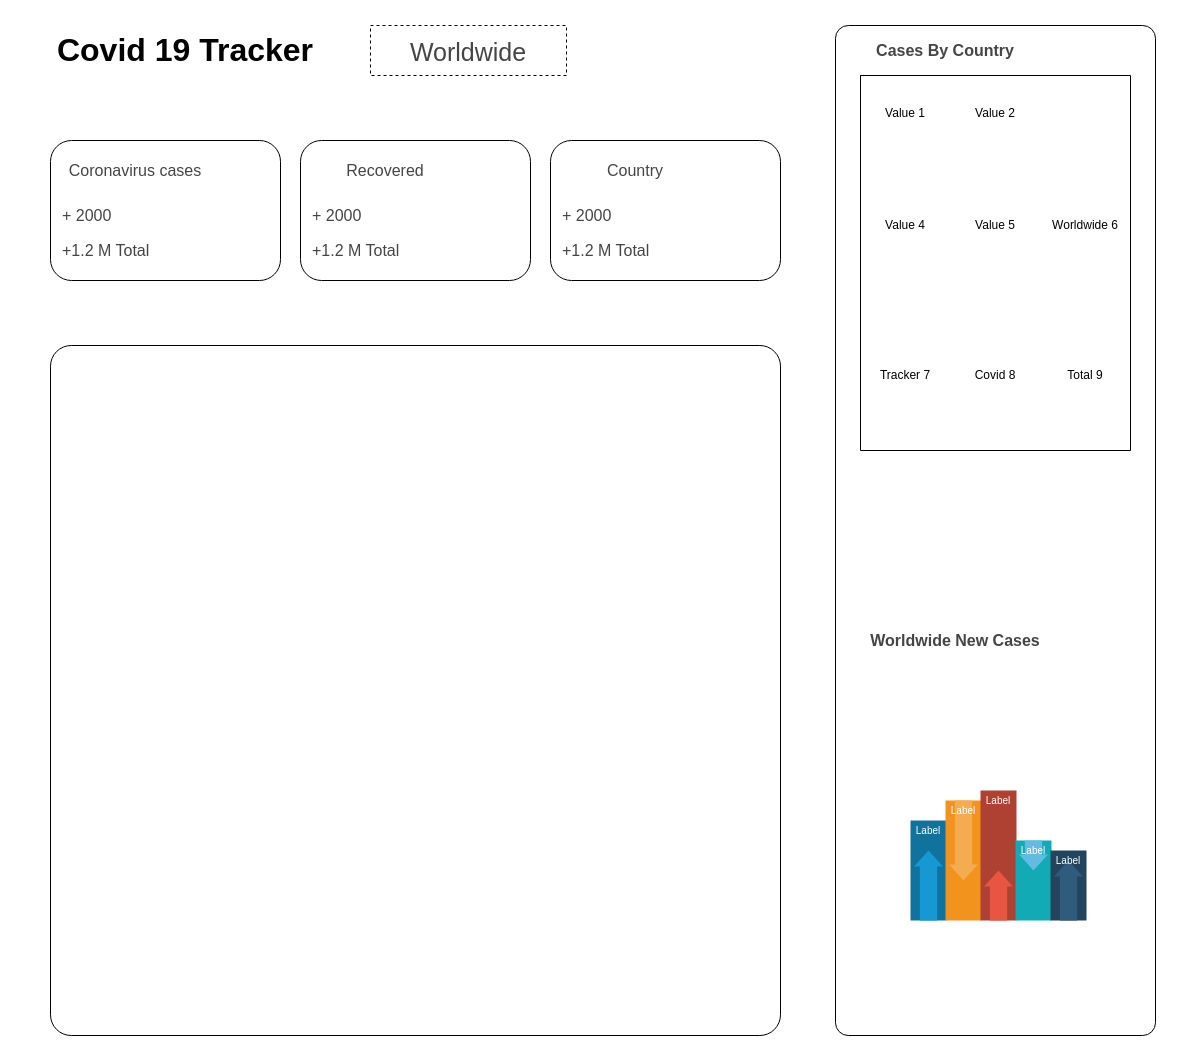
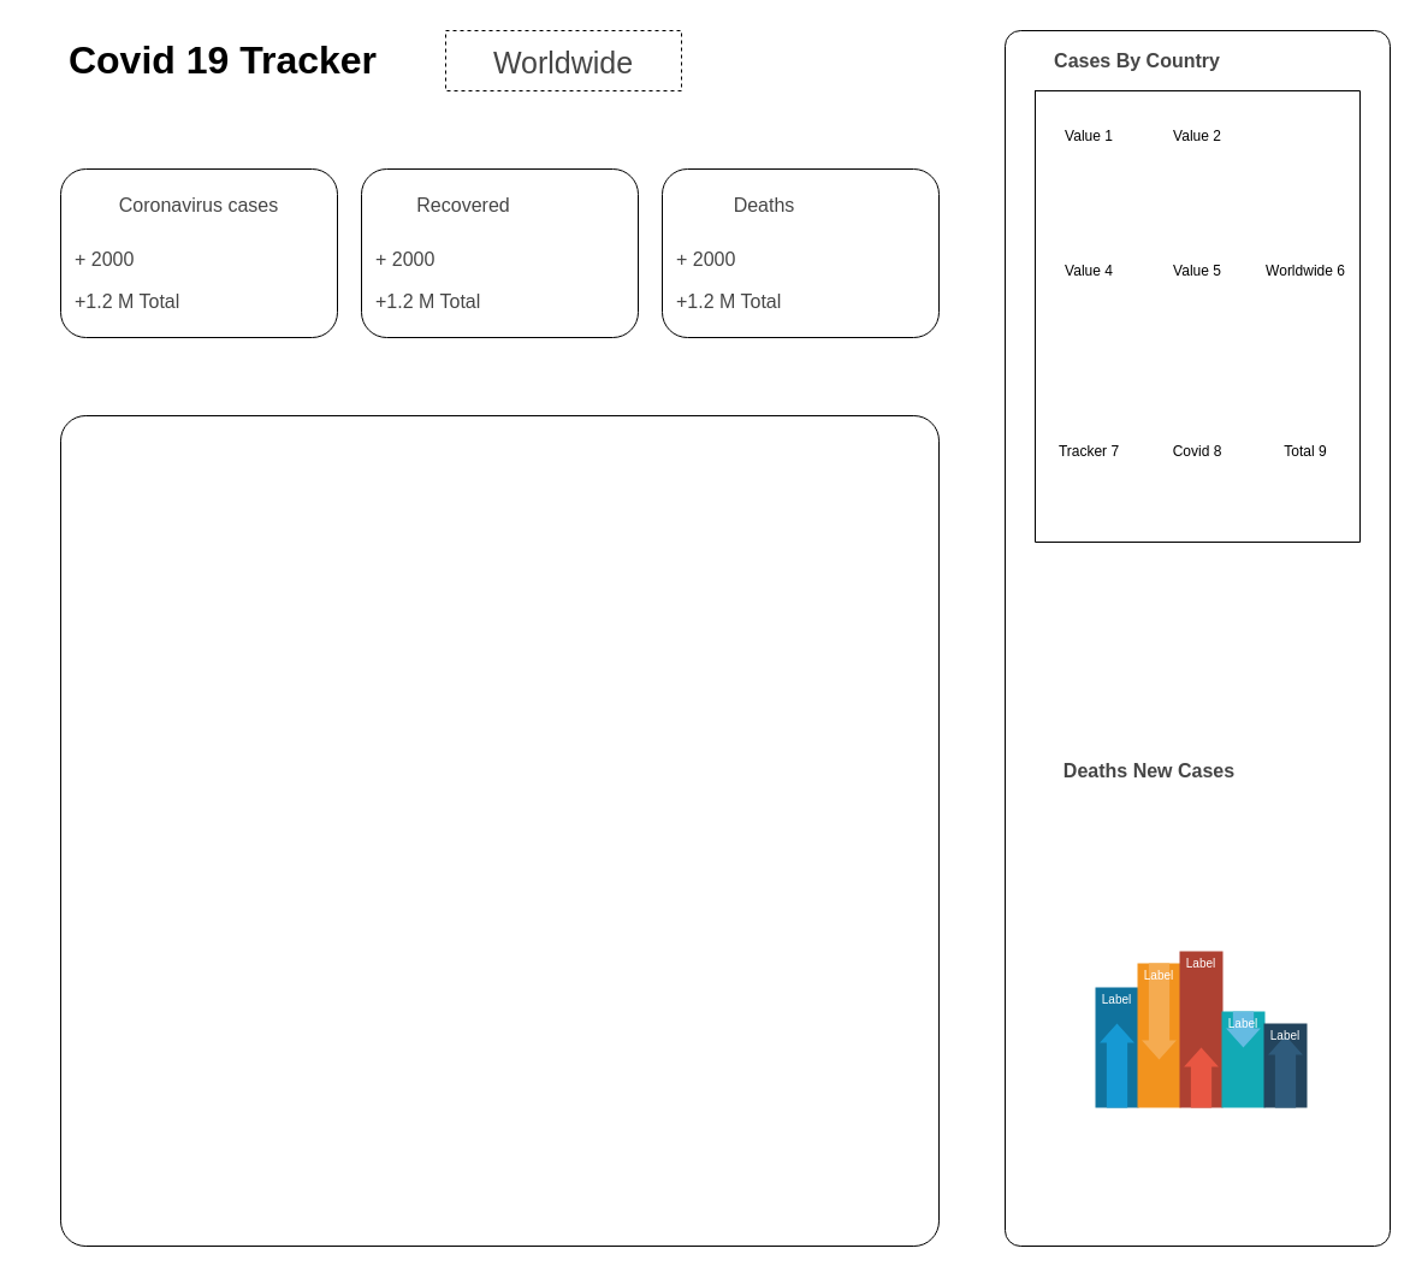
- <mxCell id="5" value="&lt;span style=&quot;font-size: 16px&quot;&gt;Coronavirus cases&lt;/span&gt;" style="text;html=1;strokeColor=none;fillColor=none;align=center;verticalAlign=middle;whiteSpace=wrap;rounded=0;fontSize=32;fontColor=#454545;" vertex="1" parent="1"><mxGeometry x="60" y="150" width="150" height="30" as="geometry" /></mxCell>
+ <mxCell id="5" value="&lt;span style=&quot;font-size: 16px&quot;&gt;Coronavirus cases&lt;/span&gt;" style="text;html=1;strokeColor=none;fillColor=none;align=center;verticalAlign=middle;whiteSpace=wrap;rounded=0;fontSize=32;fontColor=#454545;" vertex="1" parent="1"><mxGeometry x="90" y="150" width="150" height="30" as="geometry" /></mxCell>
- <mxCell id="13" value="&lt;span style=&quot;font-size: 16px&quot;&gt;Country&lt;/span&gt;" style="text;html=1;strokeColor=none;fillColor=none;align=center;verticalAlign=middle;whiteSpace=wrap;rounded=0;fontSize=32;fontColor=#454545;" vertex="1" parent="1"><mxGeometry x="560" y="150" width="150" height="30" as="geometry" /></mxCell>
+ <mxCell id="13" value="&lt;span style=&quot;font-size: 16px&quot;&gt;Deaths&lt;/span&gt;" style="text;html=1;strokeColor=none;fillColor=none;align=center;verticalAlign=middle;whiteSpace=wrap;rounded=0;fontSize=32;fontColor=#454545;" vertex="1" parent="1"><mxGeometry x="560" y="150" width="150" height="30" as="geometry" /></mxCell>
- <mxCell id="20" value="Worldwide New Cases" style="text;html=1;strokeColor=none;fillColor=none;align=center;verticalAlign=middle;whiteSpace=wrap;rounded=0;fontSize=16;fontColor=#454545;fontStyle=1" vertex="1" parent="1"><mxGeometry x="850" y="630" width="210" height="20" as="geometry" /></mxCell>
+ <mxCell id="20" value="Deaths New Cases" style="text;html=1;strokeColor=none;fillColor=none;align=center;verticalAlign=middle;whiteSpace=wrap;rounded=0;fontSize=16;fontColor=#454545;fontStyle=1" vertex="1" parent="1"><mxGeometry x="850" y="630" width="210" height="20" as="geometry" /></mxCell>
